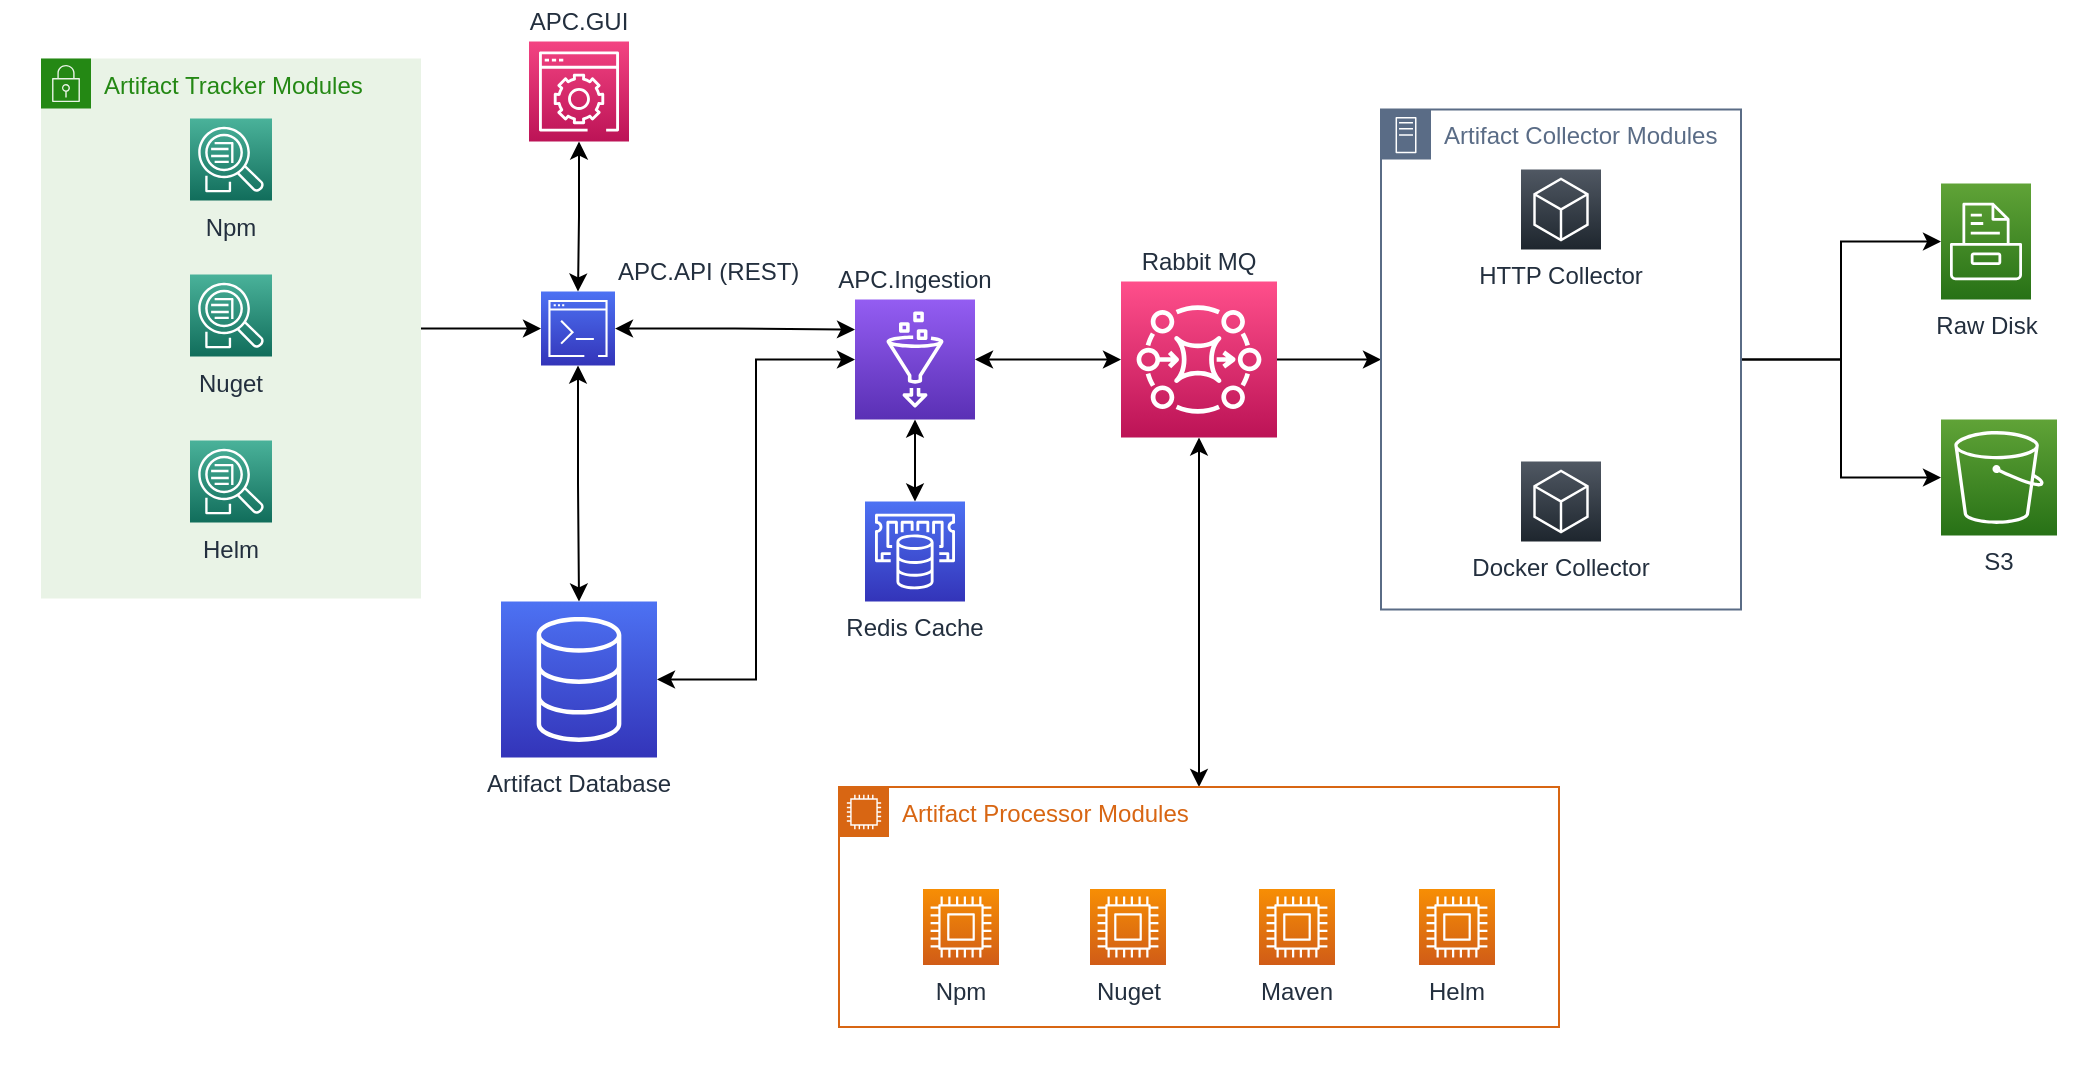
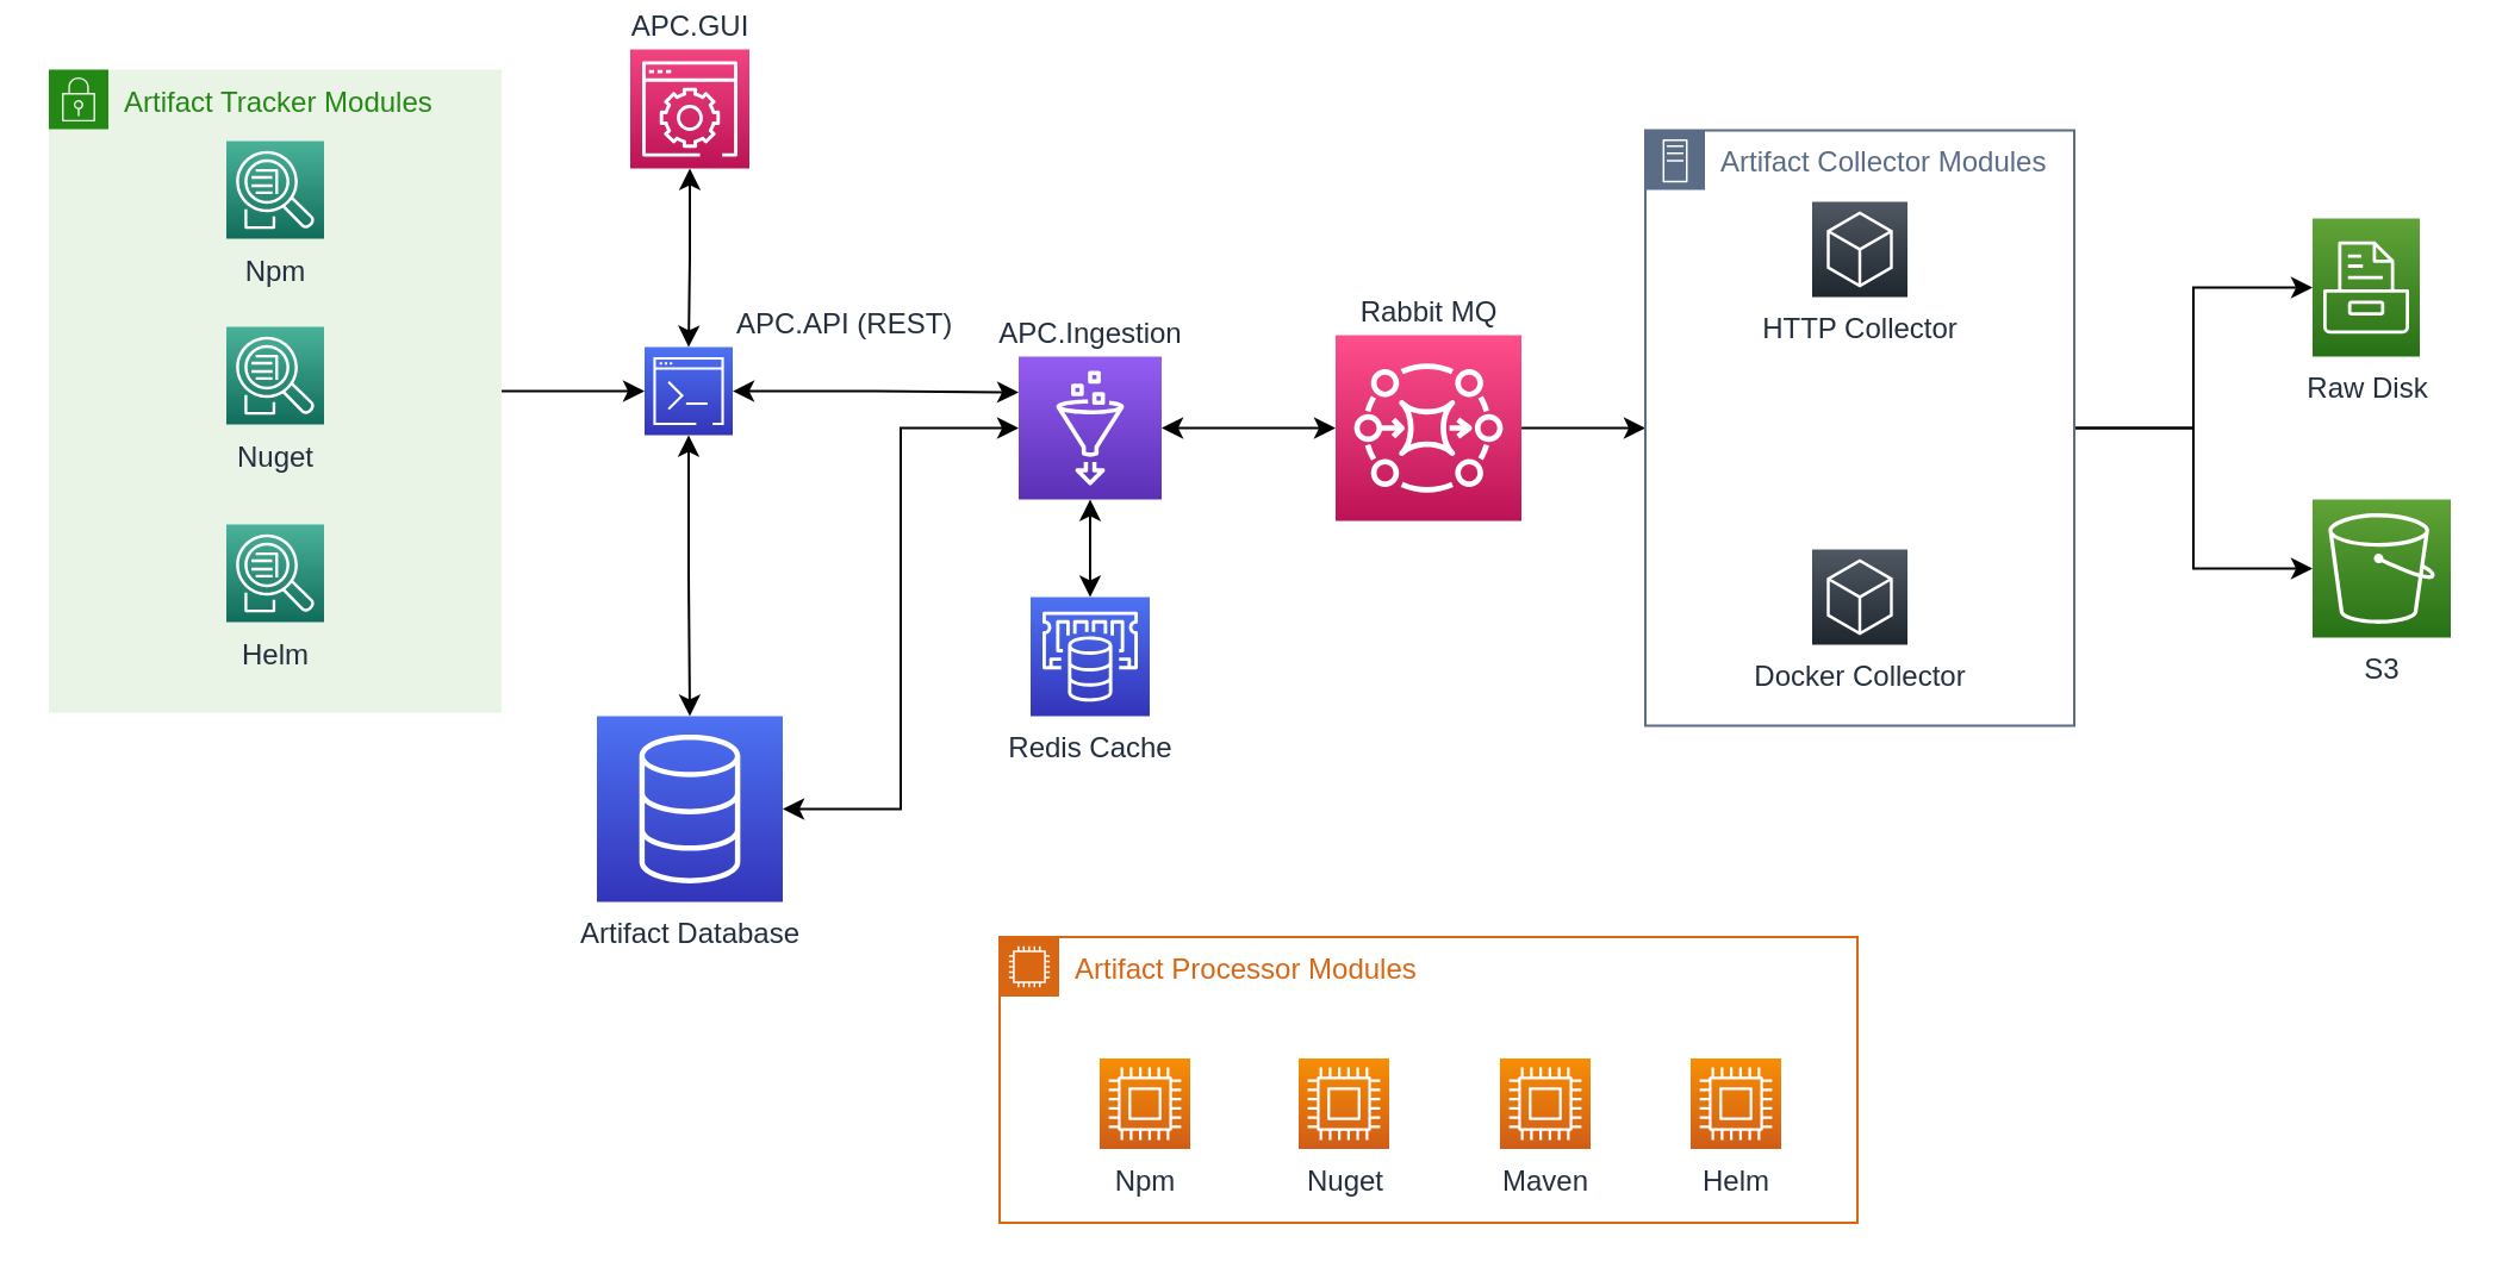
- <mxCell id="11" style="edgeStyle=orthogonalEdgeStyle;rounded=0;orthogonalLoop=1;jettySize=auto;html=1;startArrow=classic;startFill=1;" edge="1" parent="1" source="12" target="18"><mxGeometry relative="1" as="geometry" /></mxCell>
